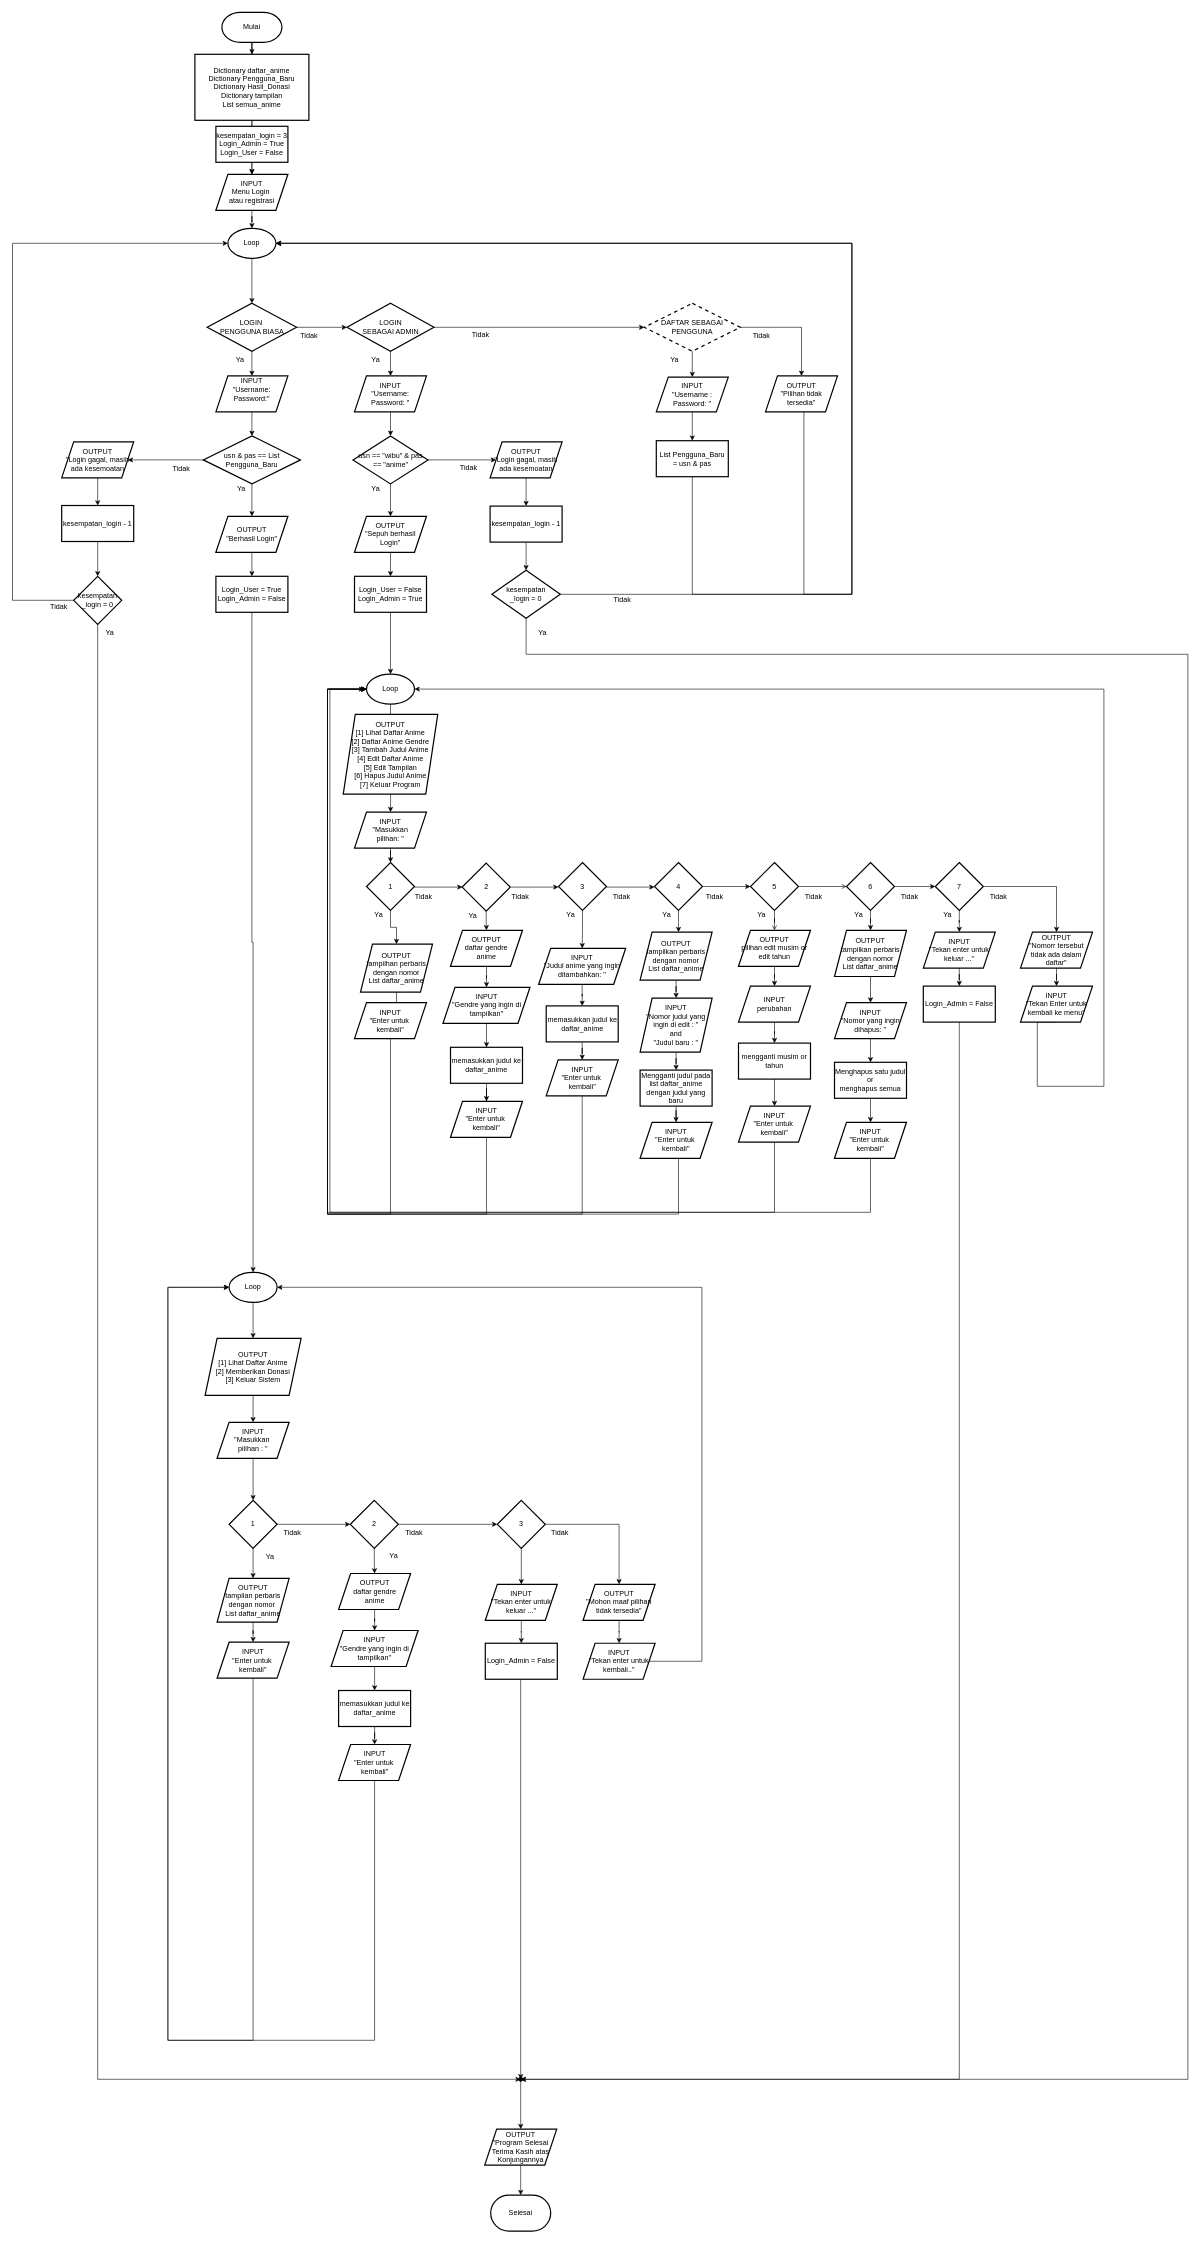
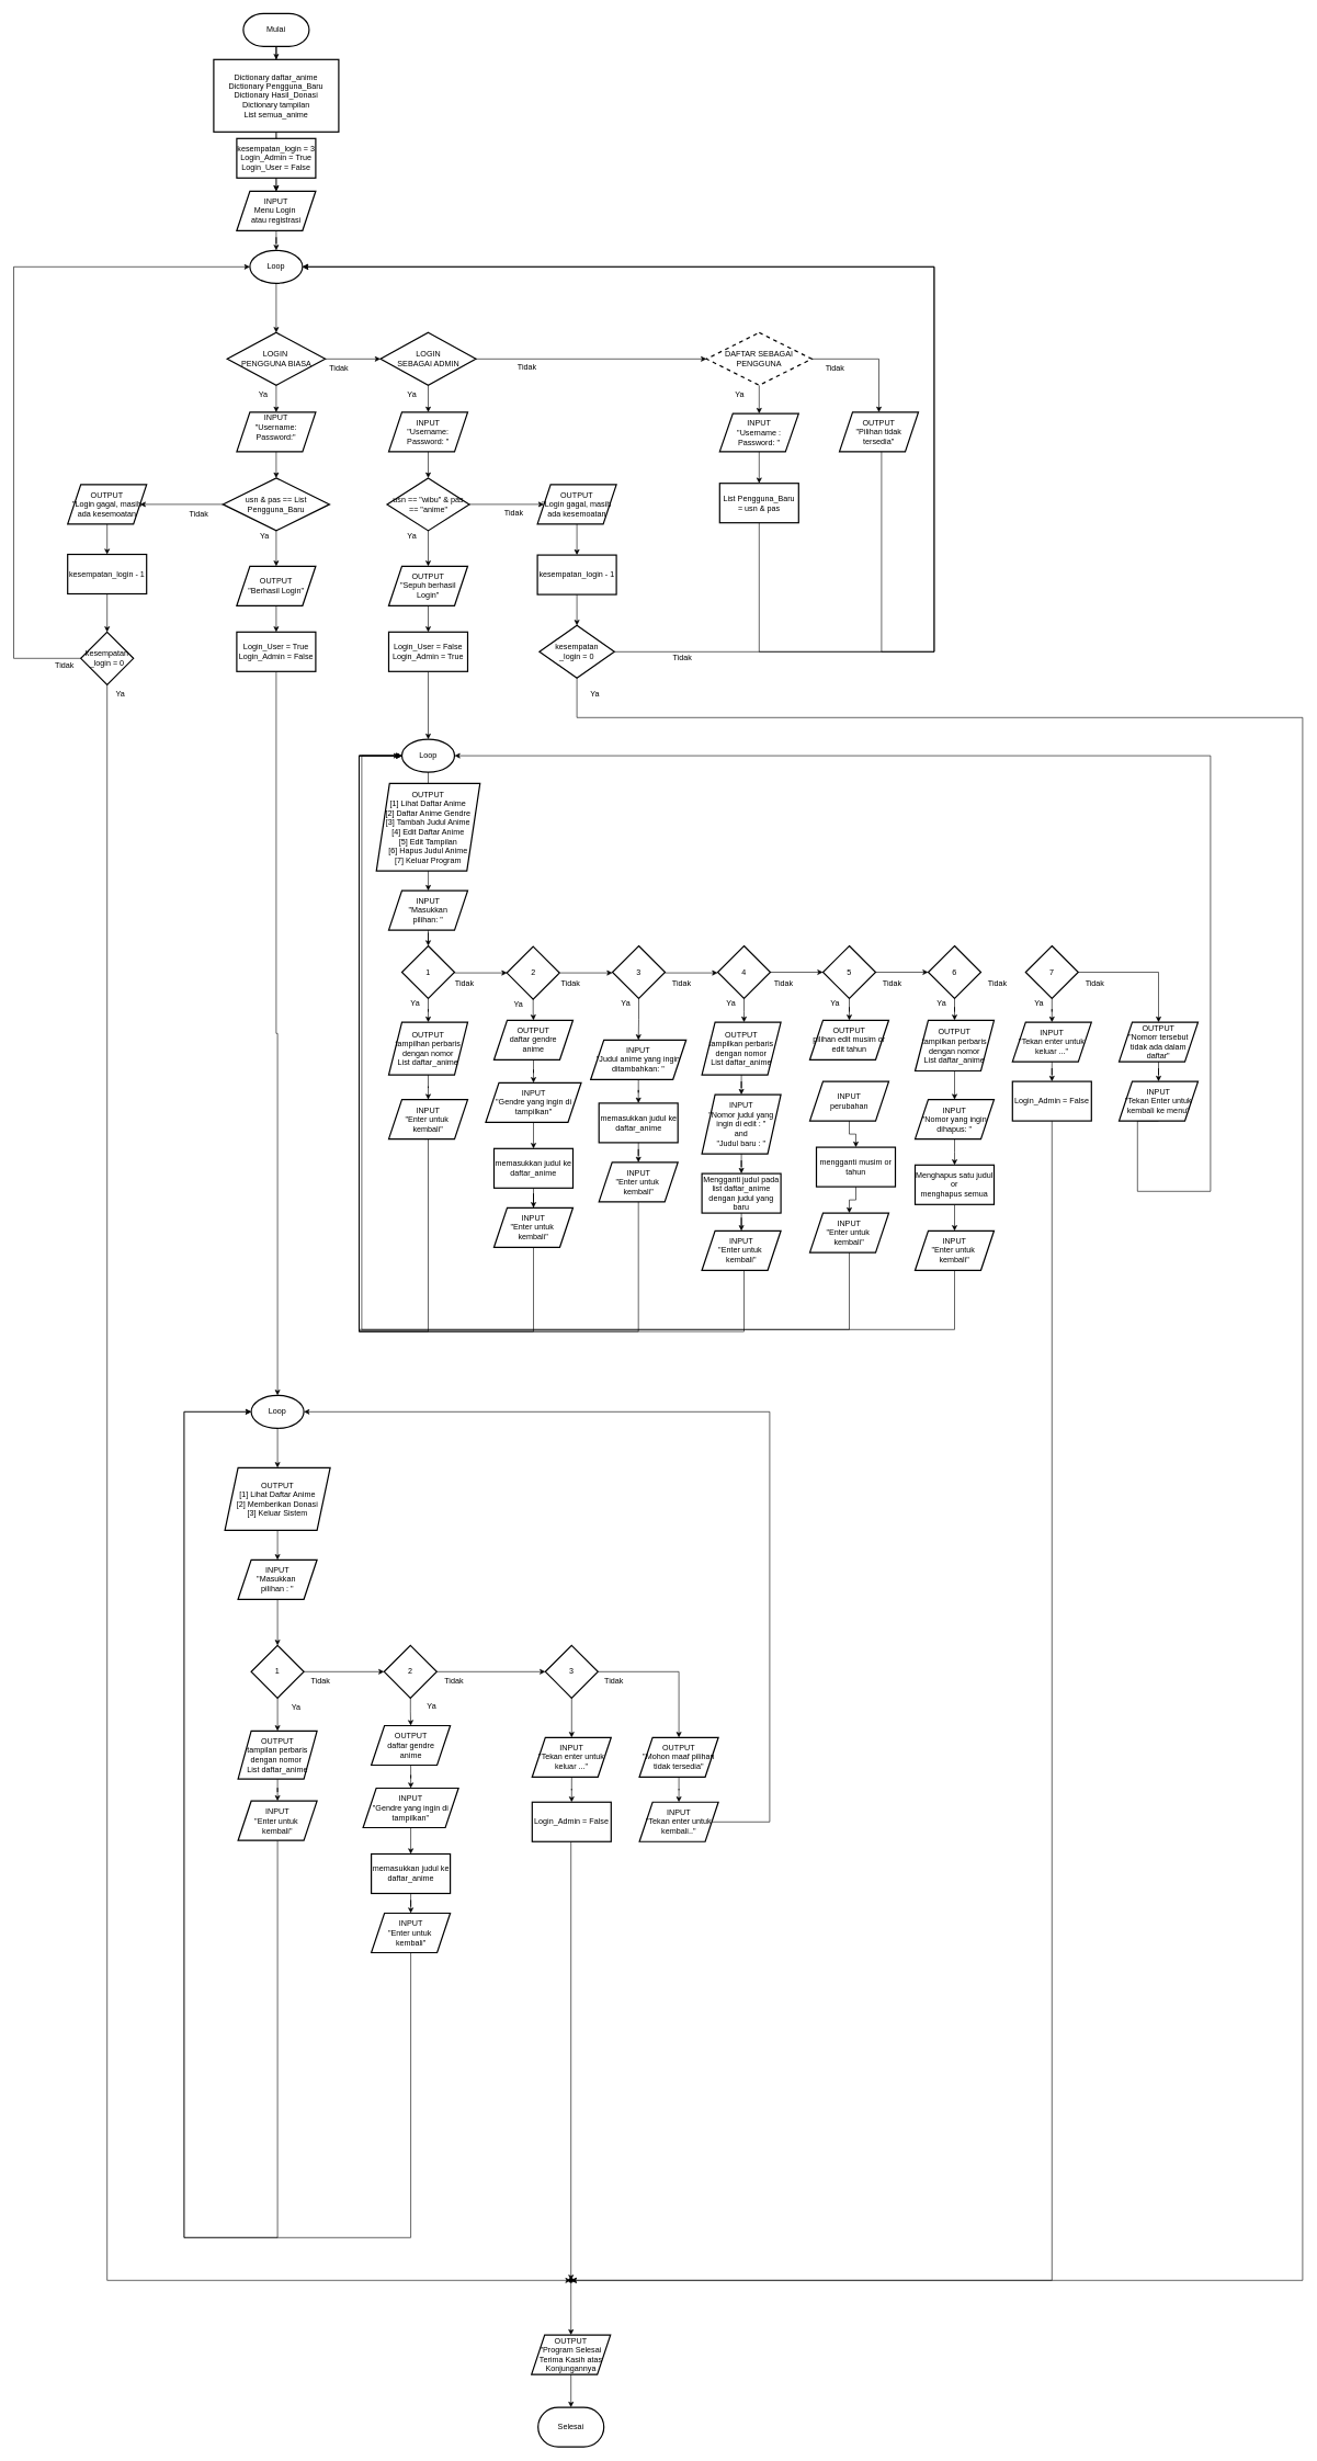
- <mxCell id="159" value="" style="edgeStyle=orthogonalEdgeStyle;rounded=0;orthogonalLoop=1;jettySize=auto;html=1;endArrow=open;" edge="1" parent="1" source="161" target="164"><mxGeometry relative="1" as="geometry" /></mxCell>
+ <mxCell id="159" value="" style="edgeStyle=orthogonalEdgeStyle;rounded=0;orthogonalLoop=1;jettySize=auto;html=1;" edge="1" parent="1" source="161" target="164"><mxGeometry relative="1" as="geometry" /></mxCell>
- <mxCell id="162" style="edgeStyle=orthogonalEdgeStyle;rounded=0;orthogonalLoop=1;jettySize=auto;html=1;exitX=1;exitY=0.5;exitDx=0;exitDy=0;entryX=0;entryY=0.5;entryDx=0;entryDy=0;" edge="1" parent="1" source="164" target="83"><mxGeometry relative="1" as="geometry"><mxPoint x="1522" y="1477" as="sourcePoint" /></mxGeometry></mxCell>
- <mxCell id="160" value="" style="edgeStyle=orthogonalEdgeStyle;rounded=0;orthogonalLoop=1;jettySize=auto;html=1;endArrow=open;" edge="1" parent="1" source="161" target="168"><mxGeometry relative="1" as="geometry" /></mxCell>
+ <mxCell id="160" value="" style="edgeStyle=orthogonalEdgeStyle;rounded=0;orthogonalLoop=1;jettySize=auto;html=1;" edge="1" parent="1" source="161" target="168"><mxGeometry relative="1" as="geometry" /></mxCell>
- <mxCell id="90" value="OUTPUT&lt;div&gt;tampilhan perbaris dengan nomor&lt;br&gt;&lt;div&gt;List daftar_anime&lt;/div&gt;&lt;/div&gt;" style="shape=parallelogram;perimeter=parallelogramPerimeter;whiteSpace=wrap;html=1;fixedSize=1;strokeWidth=2;" parent="1" vertex="1"><mxGeometry x="600" y="1573" width="120" height="80" as="geometry" /></mxCell>
+ <mxCell id="90" value="OUTPUT&lt;div&gt;tampilhan perbaris dengan nomor&lt;br&gt;&lt;div&gt;List daftar_anime&lt;/div&gt;&lt;/div&gt;" style="shape=parallelogram;perimeter=parallelogramPerimeter;whiteSpace=wrap;html=1;fixedSize=1;strokeWidth=2;" parent="1" vertex="1"><mxGeometry x="590" y="1553" width="120" height="80" as="geometry" /></mxCell>
- <mxCell id="167" value="" style="edgeStyle=orthogonalEdgeStyle;rounded=0;orthogonalLoop=1;jettySize=auto;html=1;" edge="1" parent="1" source="168" target="178"><mxGeometry relative="1" as="geometry" /></mxCell>
- <mxCell id="180" value="mengganti musim or tahun" style="whiteSpace=wrap;html=1;strokeWidth=2;" vertex="1" parent="1"><mxGeometry x="1230" y="1738" width="120" height="60" as="geometry" /></mxCell>
+ <mxCell id="180" value="mengganti musim or tahun" style="whiteSpace=wrap;html=1;strokeWidth=2;" vertex="1" parent="1"><mxGeometry x="1240" y="1743" width="120" height="60" as="geometry" /></mxCell>
